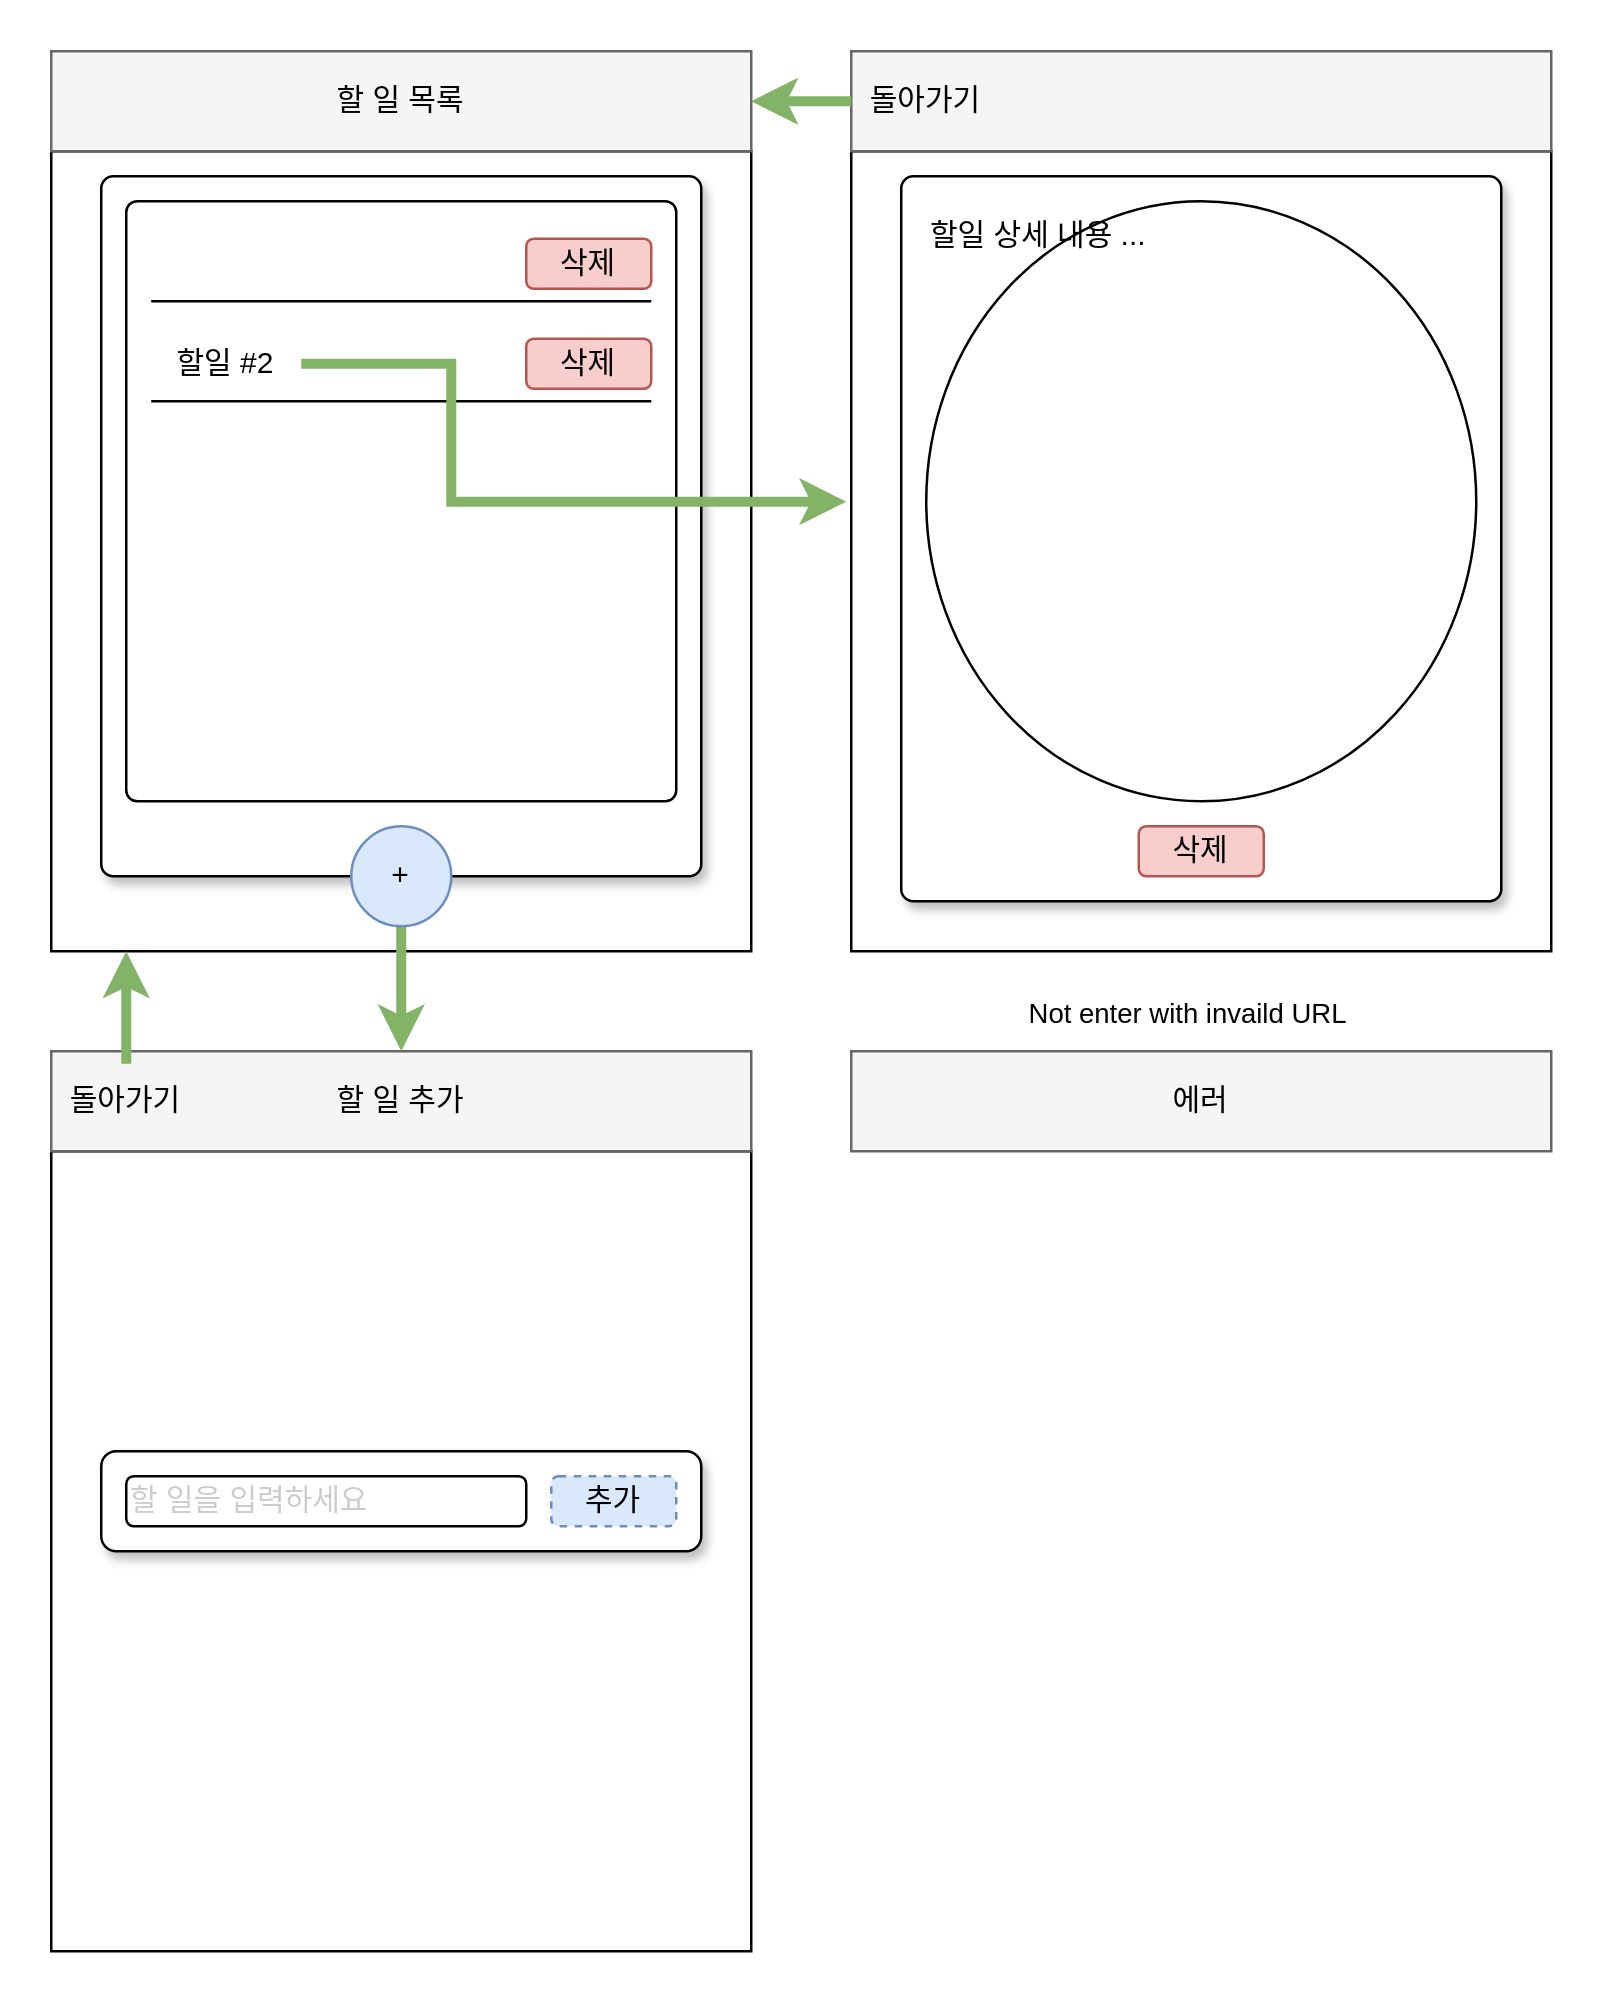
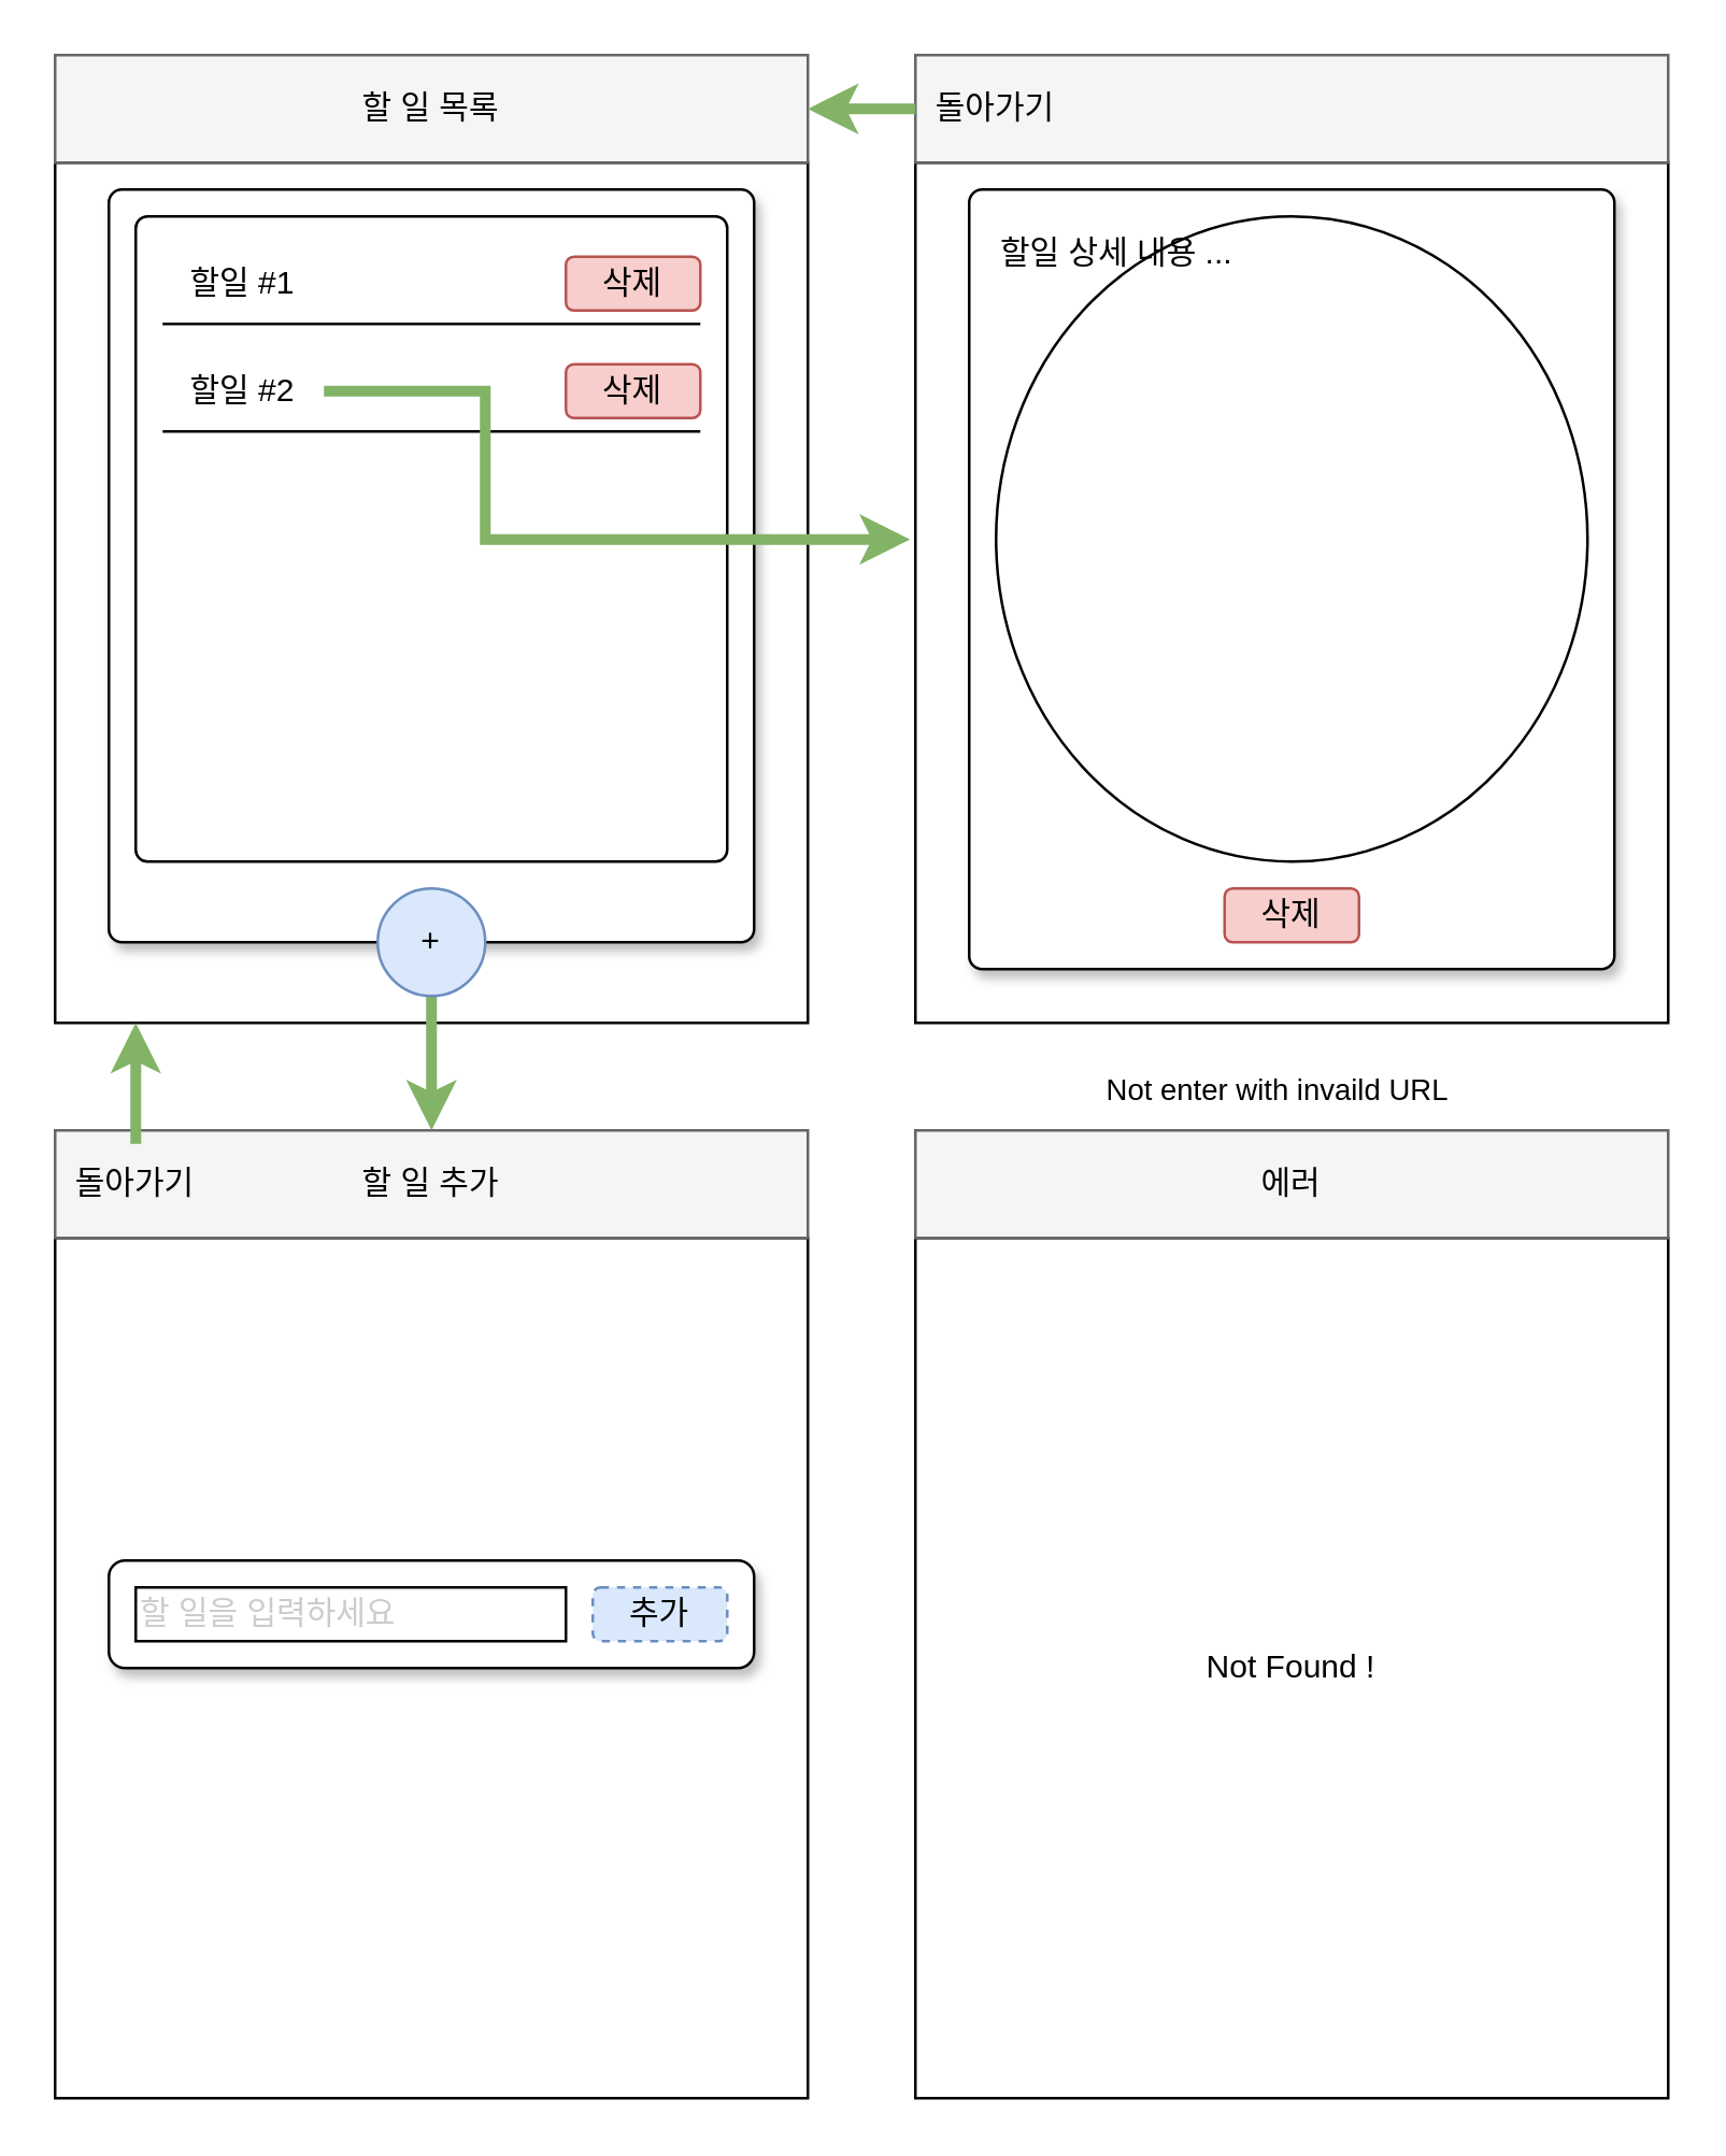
+ <mxCell id="18" value="할일 #1" style="text;html=1;strokeColor=none;fillColor=none;align=center;verticalAlign=middle;whiteSpace=wrap;rounded=0;" parent="17" vertex="1"><mxGeometry width="60" height="30" as="geometry" /></mxCell>
- <mxCell id="8" value="&lt;font color=&quot;#cccccc&quot;&gt;할 일을 입력하세요&lt;/font&gt;" style="rounded=1;whiteSpace=wrap;html=1;align=left;" parent="2" vertex="1"><mxGeometry x="30" y="170" width="160" height="20" as="geometry" /></mxCell>
+ <mxCell id="8" value="&lt;font color=&quot;#cccccc&quot;&gt;할 일을 입력하세요&lt;/font&gt;" style="whiteSpace=wrap;html=1;align=left;rounded=0;" parent="2" vertex="1"><mxGeometry x="30" y="170" width="160" height="20" as="geometry" /></mxCell>
+ <mxCell id="36" value="Not Found !" style="rounded=0;whiteSpace=wrap;html=1;" parent="35" vertex="1"><mxGeometry y="40" width="280" height="320" as="geometry" /></mxCell>
